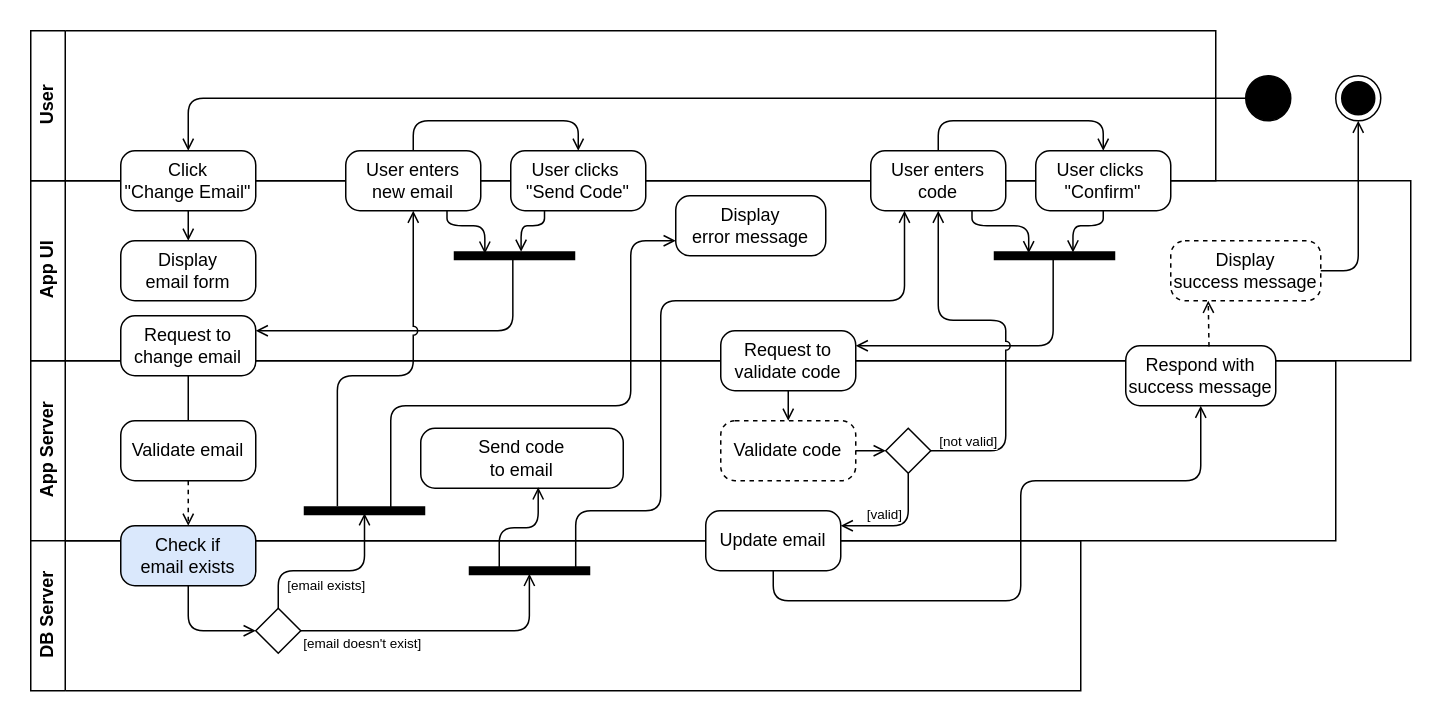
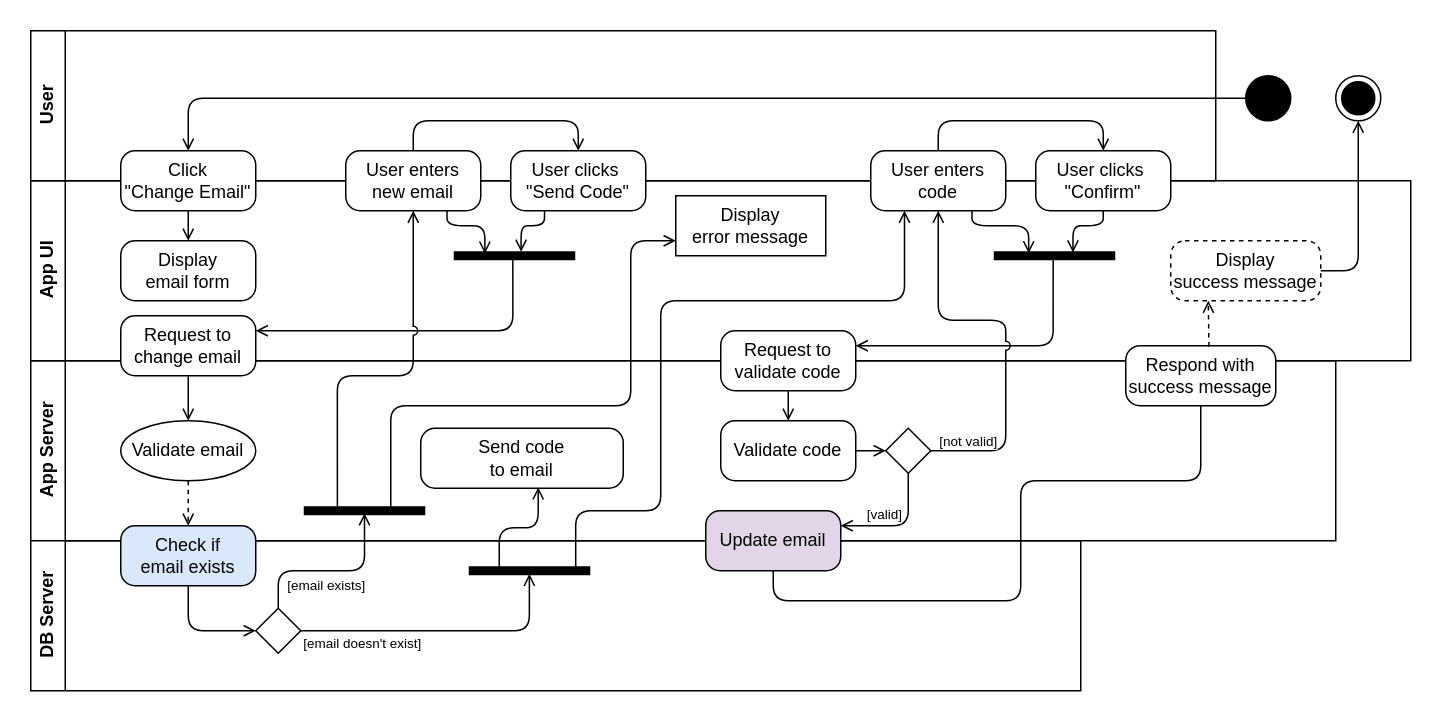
- <mxCell id="30" value="Display&lt;div&gt;error message&lt;/div&gt;" style="html=1;align=center;verticalAlign=middle;rounded=1;absoluteArcSize=1;arcSize=19;dashed=0;whiteSpace=wrap;" parent="20" vertex="1"><mxGeometry x="430" y="10" width="100" height="40" as="geometry" /></mxCell>
+ <mxCell id="30" value="Display&lt;div&gt;error message&lt;/div&gt;" style="html=1;align=center;verticalAlign=middle;absoluteArcSize=1;arcSize=19;dashed=0;whiteSpace=wrap;rounded=0;" parent="20" vertex="1"><mxGeometry x="430" y="10" width="100" height="40" as="geometry" /></mxCell>
- <mxCell id="51" style="edgeStyle=orthogonalEdgeStyle;rounded=1;orthogonalLoop=1;jettySize=auto;html=1;exitX=0.5;exitY=1;exitDx=0;exitDy=0;entryX=0.5;entryY=1;entryDx=0;entryDy=0;curved=0;endArrow=open;endFill=0;" parent="1" source="16" target="53" edge="1"><mxGeometry relative="1" as="geometry"><Array as="points"><mxPoint x="515" y="400" /><mxPoint x="680" y="400" /><mxPoint x="680" y="320" /><mxPoint x="800" y="320" /></Array></mxGeometry></mxCell>
+ <mxCell id="51" style="edgeStyle=orthogonalEdgeStyle;rounded=1;orthogonalLoop=1;jettySize=auto;html=1;exitX=0.5;exitY=1;exitDx=0;exitDy=0;entryX=0.5;entryY=1;entryDx=0;entryDy=0;curved=0;endArrow=none;endFill=0;" parent="1" source="16" target="53" edge="1"><mxGeometry relative="1" as="geometry"><Array as="points"><mxPoint x="515" y="400" /><mxPoint x="680" y="400" /><mxPoint x="680" y="320" /><mxPoint x="800" y="320" /></Array></mxGeometry></mxCell>
- <mxCell id="44" value="" style="edgeStyle=orthogonalEdgeStyle;rounded=1;orthogonalLoop=1;jettySize=auto;html=1;exitX=0.5;exitY=1;exitDx=0;exitDy=0;entryX=0.5;entryY=0;entryDx=0;entryDy=0;curved=0;endArrow=none;endFill=0;" parent="1" source="29" target="3" edge="1"><mxGeometry relative="1" as="geometry"><mxPoint x="125" y="250" as="sourcePoint" /><mxPoint x="125" y="330" as="targetPoint" /></mxGeometry></mxCell>
+ <mxCell id="44" value="" style="edgeStyle=orthogonalEdgeStyle;rounded=1;orthogonalLoop=1;jettySize=auto;html=1;exitX=0.5;exitY=1;exitDx=0;exitDy=0;entryX=0.5;entryY=0;entryDx=0;entryDy=0;curved=0;endArrow=open;endFill=0;" parent="1" source="29" target="3" edge="1"><mxGeometry relative="1" as="geometry"><mxPoint x="125" y="250" as="sourcePoint" /><mxPoint x="125" y="330" as="targetPoint" /></mxGeometry></mxCell>
- <mxCell id="3" value="Validate email" style="html=1;align=center;verticalAlign=middle;rounded=1;absoluteArcSize=1;arcSize=19;dashed=0;whiteSpace=wrap;" parent="2" vertex="1"><mxGeometry x="60" y="40" width="90" height="40" as="geometry" /></mxCell>
+ <mxCell id="3" value="Validate email" style="ellipse;html=1;align=center;verticalAlign=middle;absoluteArcSize=1;arcSize=19;dashed=0;whiteSpace=wrap;" parent="2" vertex="1"><mxGeometry x="60" y="40" width="90" height="40" as="geometry" /></mxCell>
- <mxCell id="7" value="Validate code" style="html=1;align=center;verticalAlign=middle;rounded=1;absoluteArcSize=1;arcSize=19;dashed=1;whiteSpace=wrap;" parent="2" vertex="1"><mxGeometry x="460" y="40" width="90" height="40" as="geometry" /></mxCell>
+ <mxCell id="7" value="Validate code" style="html=1;align=center;verticalAlign=middle;rounded=1;absoluteArcSize=1;arcSize=19;dashed=0;whiteSpace=wrap;" parent="2" vertex="1"><mxGeometry x="460" y="40" width="90" height="40" as="geometry" /></mxCell>
- <mxCell id="16" value="Update email" style="html=1;align=center;verticalAlign=middle;rounded=1;absoluteArcSize=1;arcSize=19;dashed=0;whiteSpace=wrap;" parent="9" vertex="1"><mxGeometry x="450" y="-20" width="90" height="40" as="geometry" /></mxCell>
+ <mxCell id="16" value="Update email" style="html=1;align=center;verticalAlign=middle;rounded=1;absoluteArcSize=1;arcSize=19;dashed=0;whiteSpace=wrap;fillColor=#e1d5e7;" parent="9" vertex="1"><mxGeometry x="450" y="-20" width="90" height="40" as="geometry" /></mxCell>
